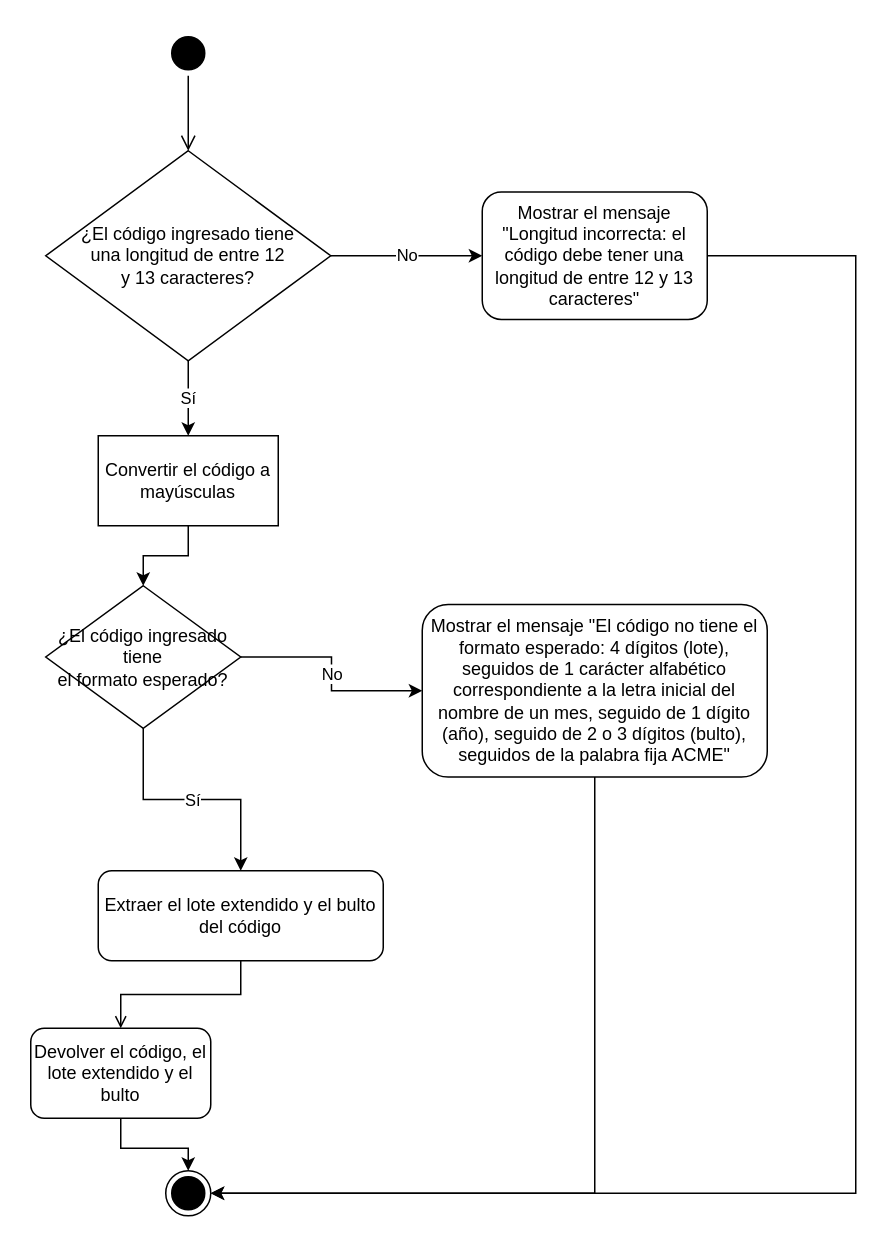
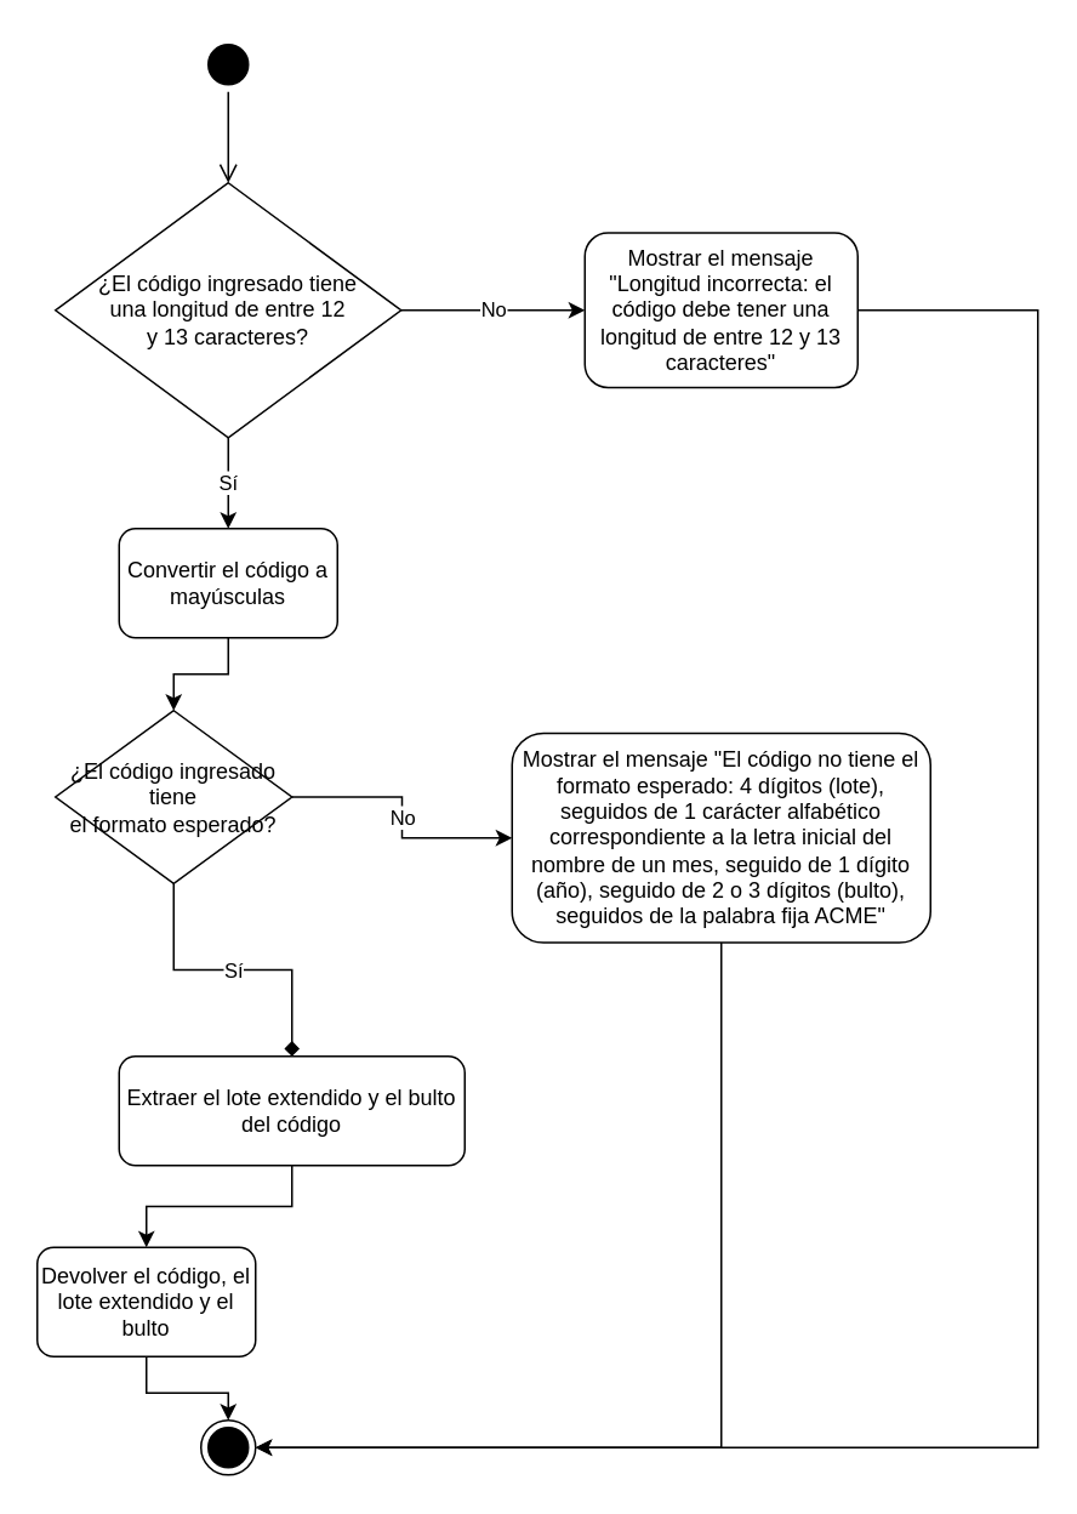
- <mxCell id="3" value="Convertir el código a mayúsculas" style="whiteSpace=wrap;html=1;rounded=0;" parent="1" vertex="1"><mxGeometry x="65" y="290" width="120" height="60" as="geometry" /></mxCell>
+ <mxCell id="3" value="Convertir el código a mayúsculas" style="rounded=1;whiteSpace=wrap;html=1;" parent="1" vertex="1"><mxGeometry x="65" y="290" width="120" height="60" as="geometry" /></mxCell>
- <mxCell id="8" value="Sí" style="edgeStyle=orthogonalEdgeStyle;rounded=0;orthogonalLoop=1;jettySize=auto;html=1;" parent="1" source="9" target="18" edge="1"><mxGeometry relative="1" as="geometry" /></mxCell>
+ <mxCell id="8" value="Sí" style="edgeStyle=orthogonalEdgeStyle;rounded=0;orthogonalLoop=1;jettySize=auto;html=1;endArrow=diamond;" parent="1" source="9" target="18" edge="1"><mxGeometry relative="1" as="geometry" /></mxCell>
- <mxCell id="17" value="" style="edgeStyle=orthogonalEdgeStyle;rounded=0;orthogonalLoop=1;jettySize=auto;html=1;endArrow=open;" parent="1" source="18" target="20" edge="1"><mxGeometry relative="1" as="geometry" /></mxCell>
+ <mxCell id="17" value="" style="edgeStyle=orthogonalEdgeStyle;rounded=0;orthogonalLoop=1;jettySize=auto;html=1;" parent="1" source="18" target="20" edge="1"><mxGeometry relative="1" as="geometry" /></mxCell>
